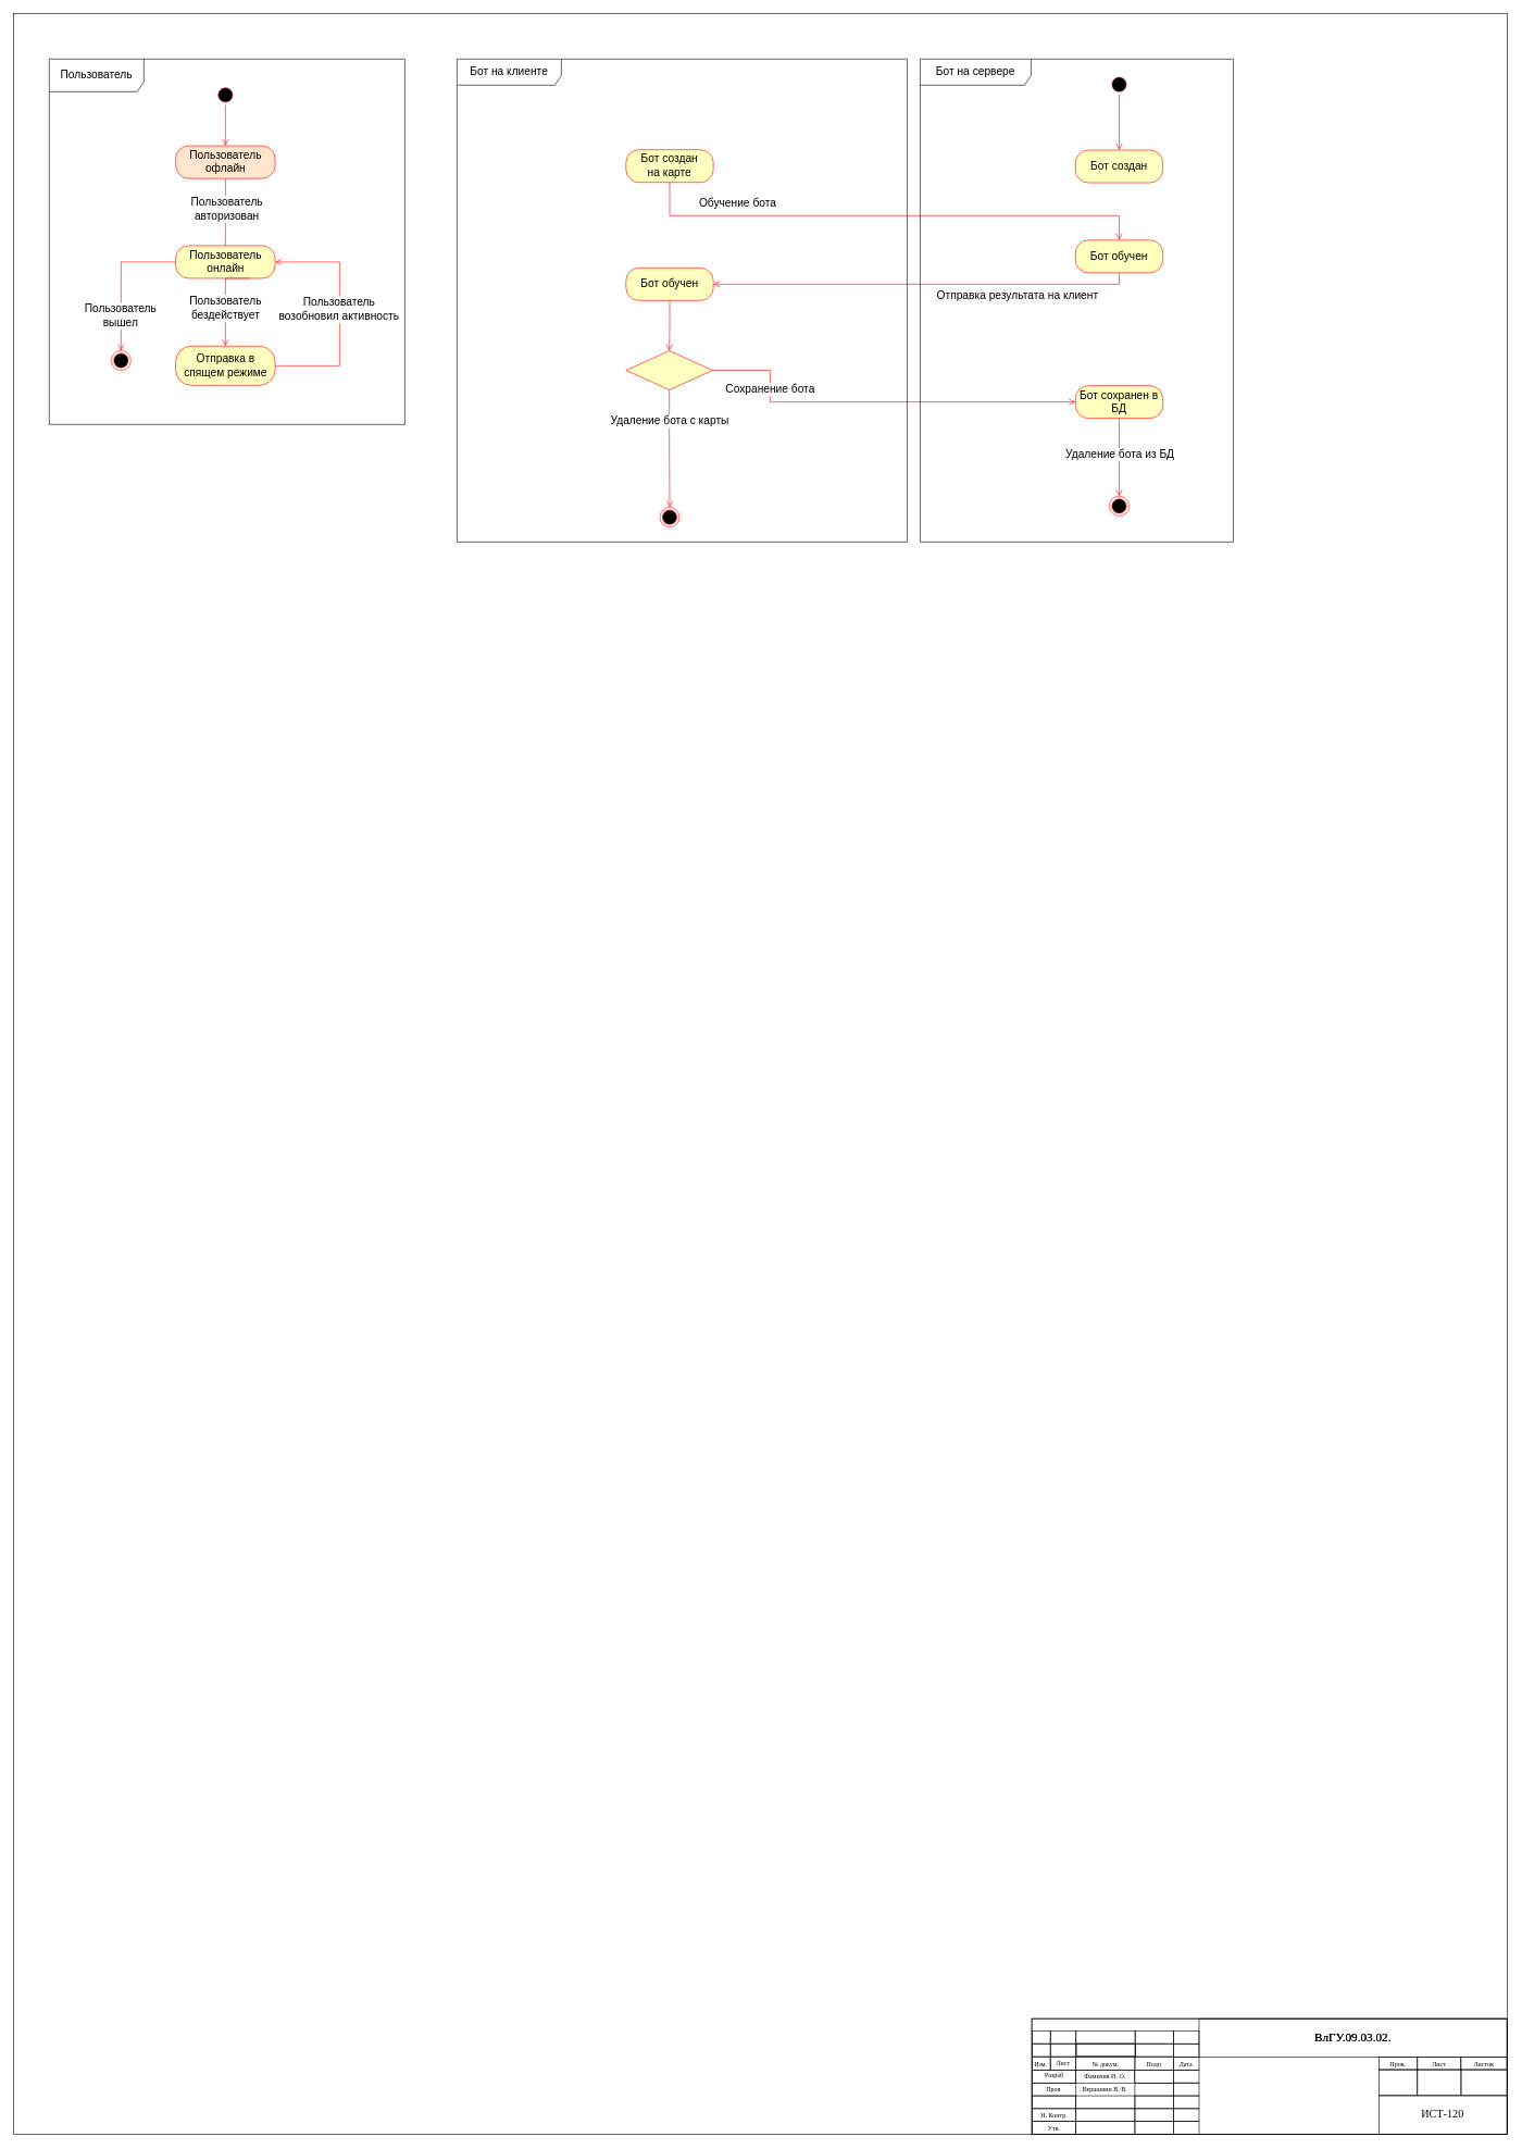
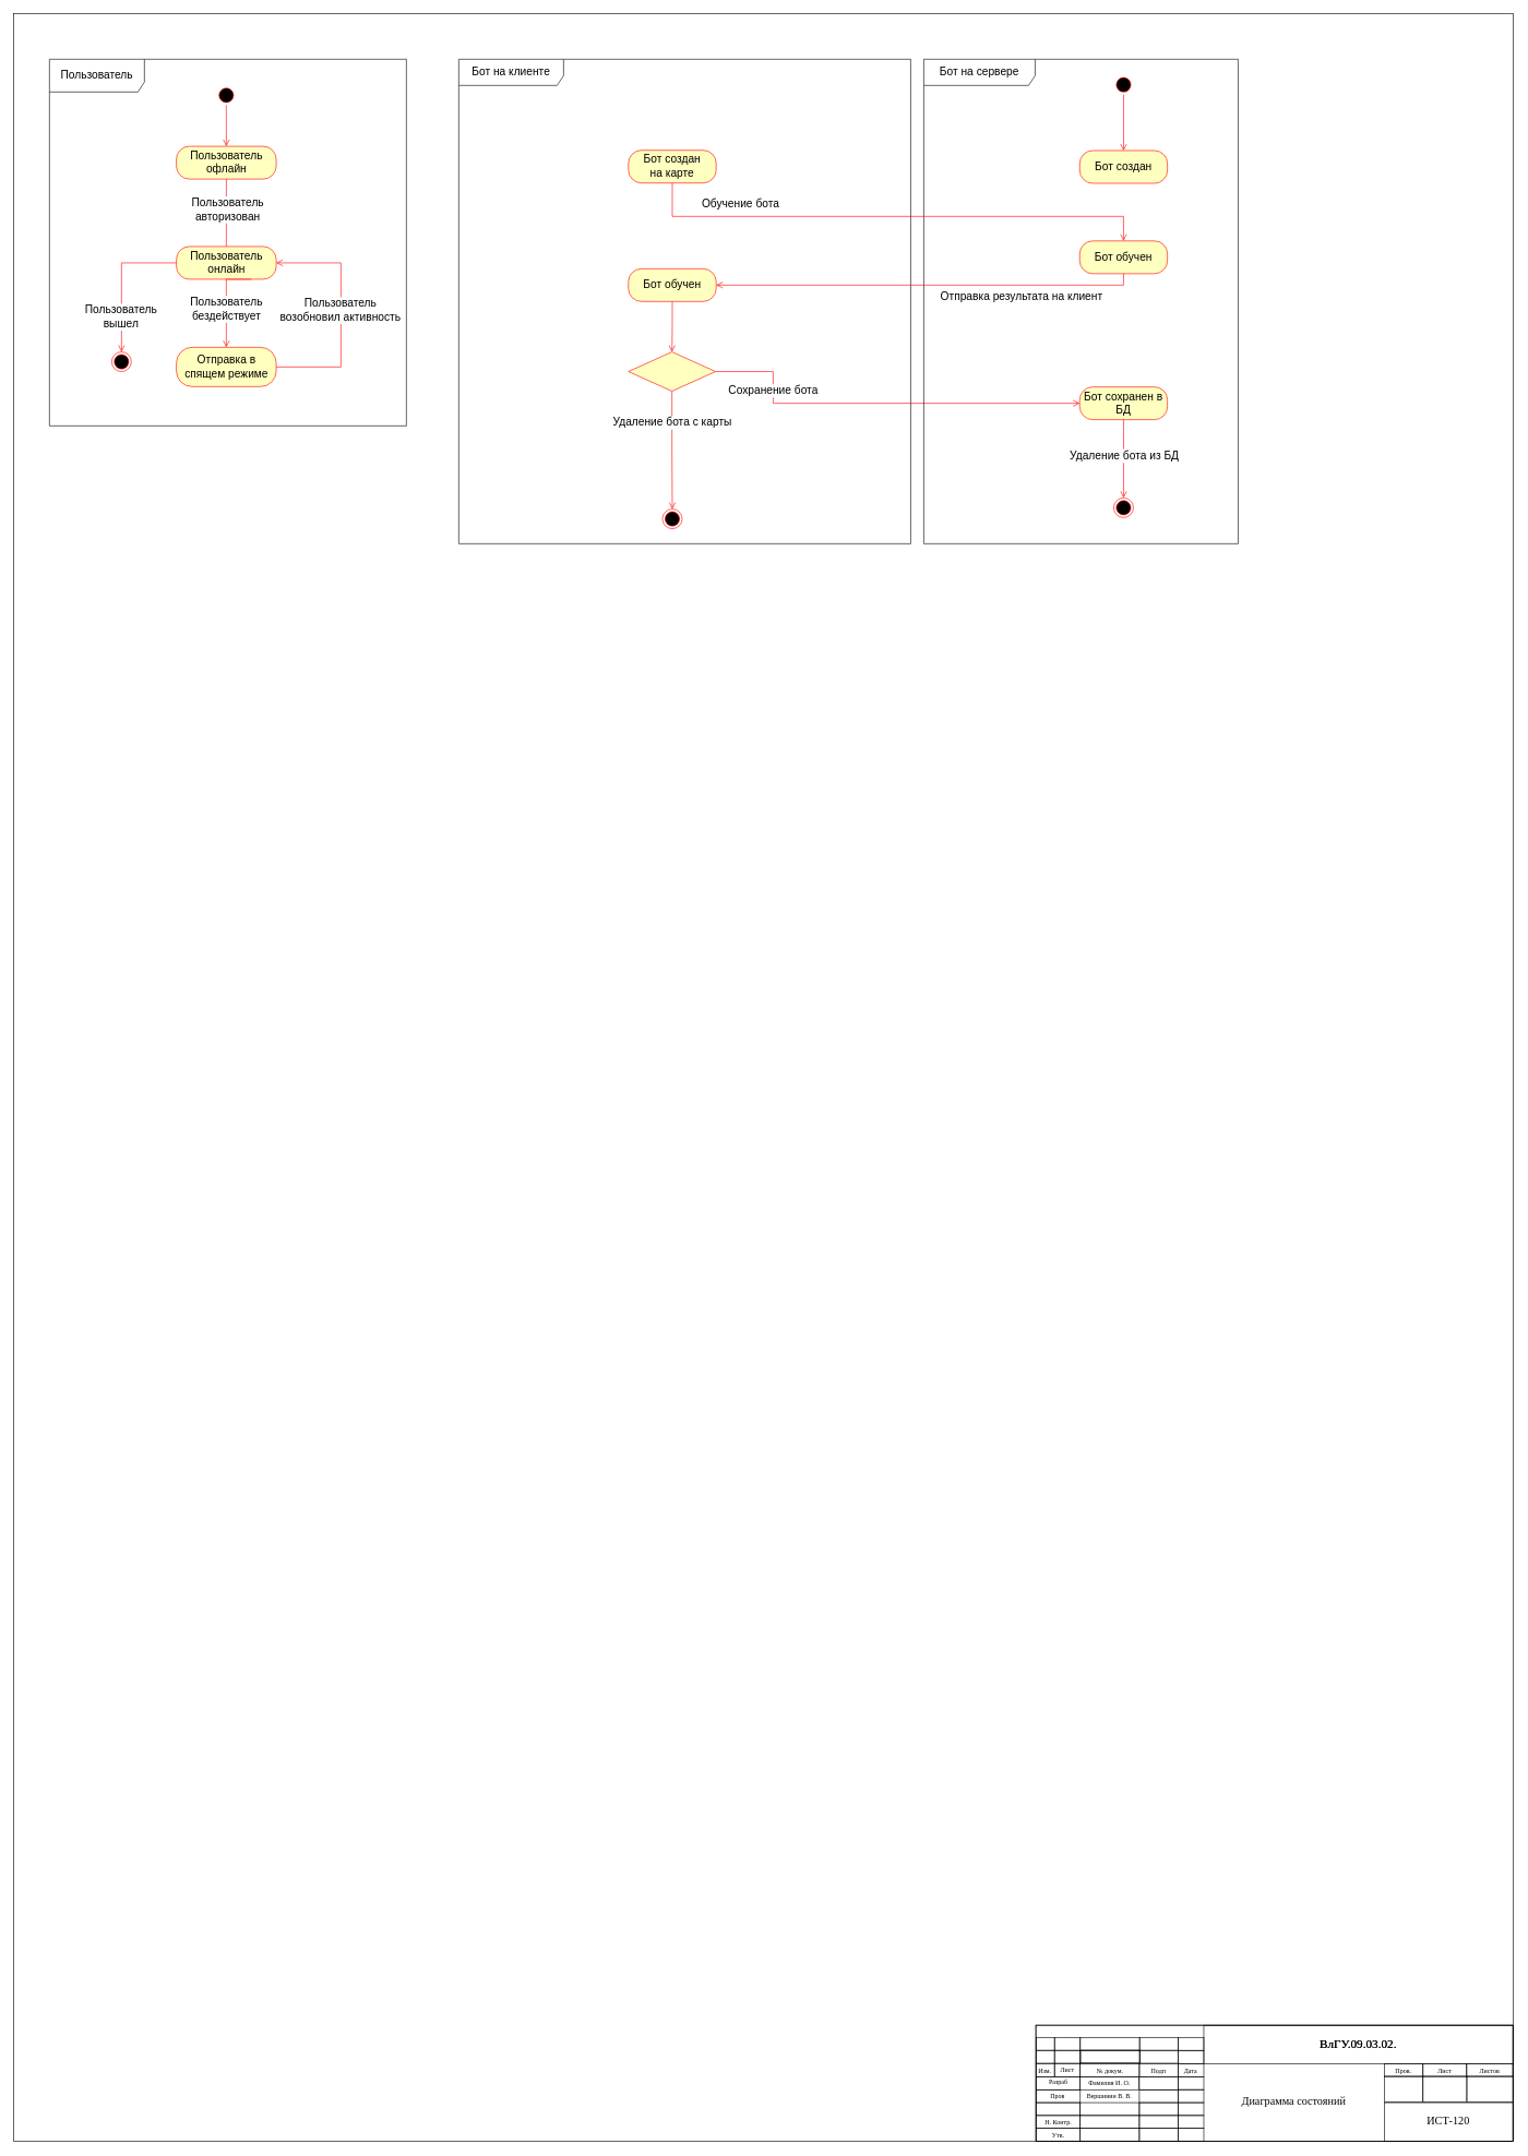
- <mxCell id="69" value="Пользователь офлайн" style="rounded=1;whiteSpace=wrap;html=1;arcSize=40;fontColor=#000000;fillColor=#ffe6cc;strokeColor=#ff0000;fontSize=17;" parent="2" vertex="1"><mxGeometry x="248.75" y="203" width="152.5" height="50" as="geometry" /></mxCell>
+ <mxCell id="69" value="Пользователь офлайн" style="rounded=1;whiteSpace=wrap;html=1;arcSize=40;fontColor=#000000;fillColor=#ffffc0;strokeColor=#ff0000;fontSize=17;" parent="2" vertex="1"><mxGeometry x="248.75" y="203" width="152.5" height="50" as="geometry" /></mxCell>
+ <mxCell id="64" value="&lt;font style=&quot;font-size: 17px&quot;&gt;Диаграмма состояний&lt;br&gt;&lt;/font&gt;" style="text;html=1;strokeColor=none;fillColor=none;align=center;verticalAlign=middle;whiteSpace=wrap;rounded=0;fontFamily=Times New Roman;fontSize=10;movable=0;resizable=0;rotatable=0;deletable=0;editable=0;connectable=0;" parent="2" vertex="1"><mxGeometry x="1817.58" y="3131.93" width="274.46" height="116.09" as="geometry" /></mxCell>
